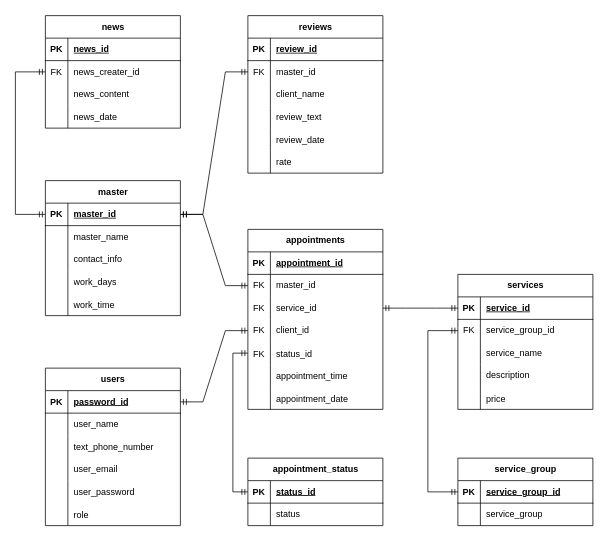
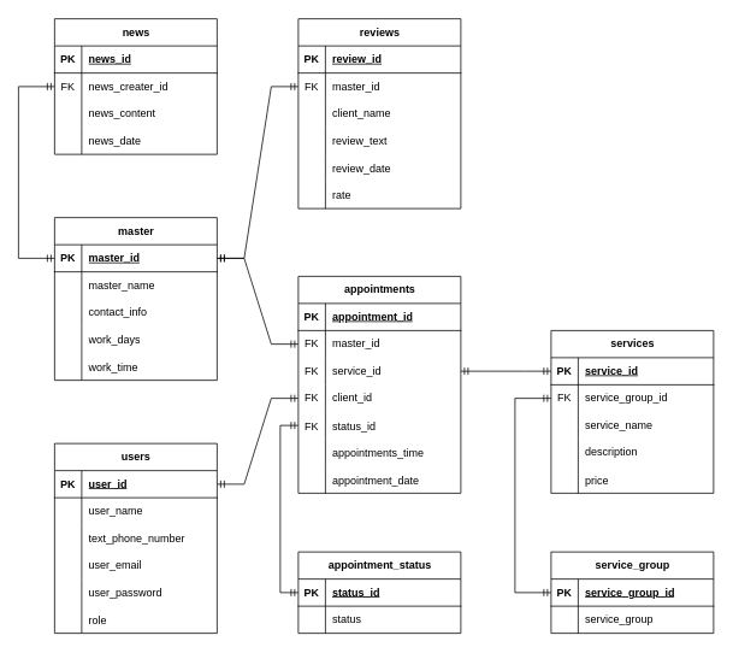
- <mxCell id="104" value="appointment_time" style="shape=partialRectangle;connectable=0;fillColor=none;top=0;left=0;bottom=0;right=0;align=left;spacingLeft=6;overflow=hidden;" parent="102" vertex="1"><mxGeometry x="30" width="150" height="30" as="geometry"><mxRectangle width="150" height="30" as="alternateBounds" /></mxGeometry></mxCell>
+ <mxCell id="104" value="appointments_time" style="shape=partialRectangle;connectable=0;fillColor=none;top=0;left=0;bottom=0;right=0;align=left;spacingLeft=6;overflow=hidden;" parent="102" vertex="1"><mxGeometry x="30" width="150" height="30" as="geometry"><mxRectangle width="150" height="30" as="alternateBounds" /></mxGeometry></mxCell>
- <mxCell id="35" value="password_id" style="shape=partialRectangle;connectable=0;fillColor=none;top=0;left=0;bottom=0;right=0;align=left;spacingLeft=6;fontStyle=5;overflow=hidden;whiteSpace=wrap;html=1;" parent="33" vertex="1"><mxGeometry x="30" width="150" height="30" as="geometry"><mxRectangle width="150" height="30" as="alternateBounds" /></mxGeometry></mxCell>
+ <mxCell id="35" value="user_id" style="shape=partialRectangle;connectable=0;fillColor=none;top=0;left=0;bottom=0;right=0;align=left;spacingLeft=6;fontStyle=5;overflow=hidden;whiteSpace=wrap;html=1;" parent="33" vertex="1"><mxGeometry x="30" width="150" height="30" as="geometry"><mxRectangle width="150" height="30" as="alternateBounds" /></mxGeometry></mxCell>
